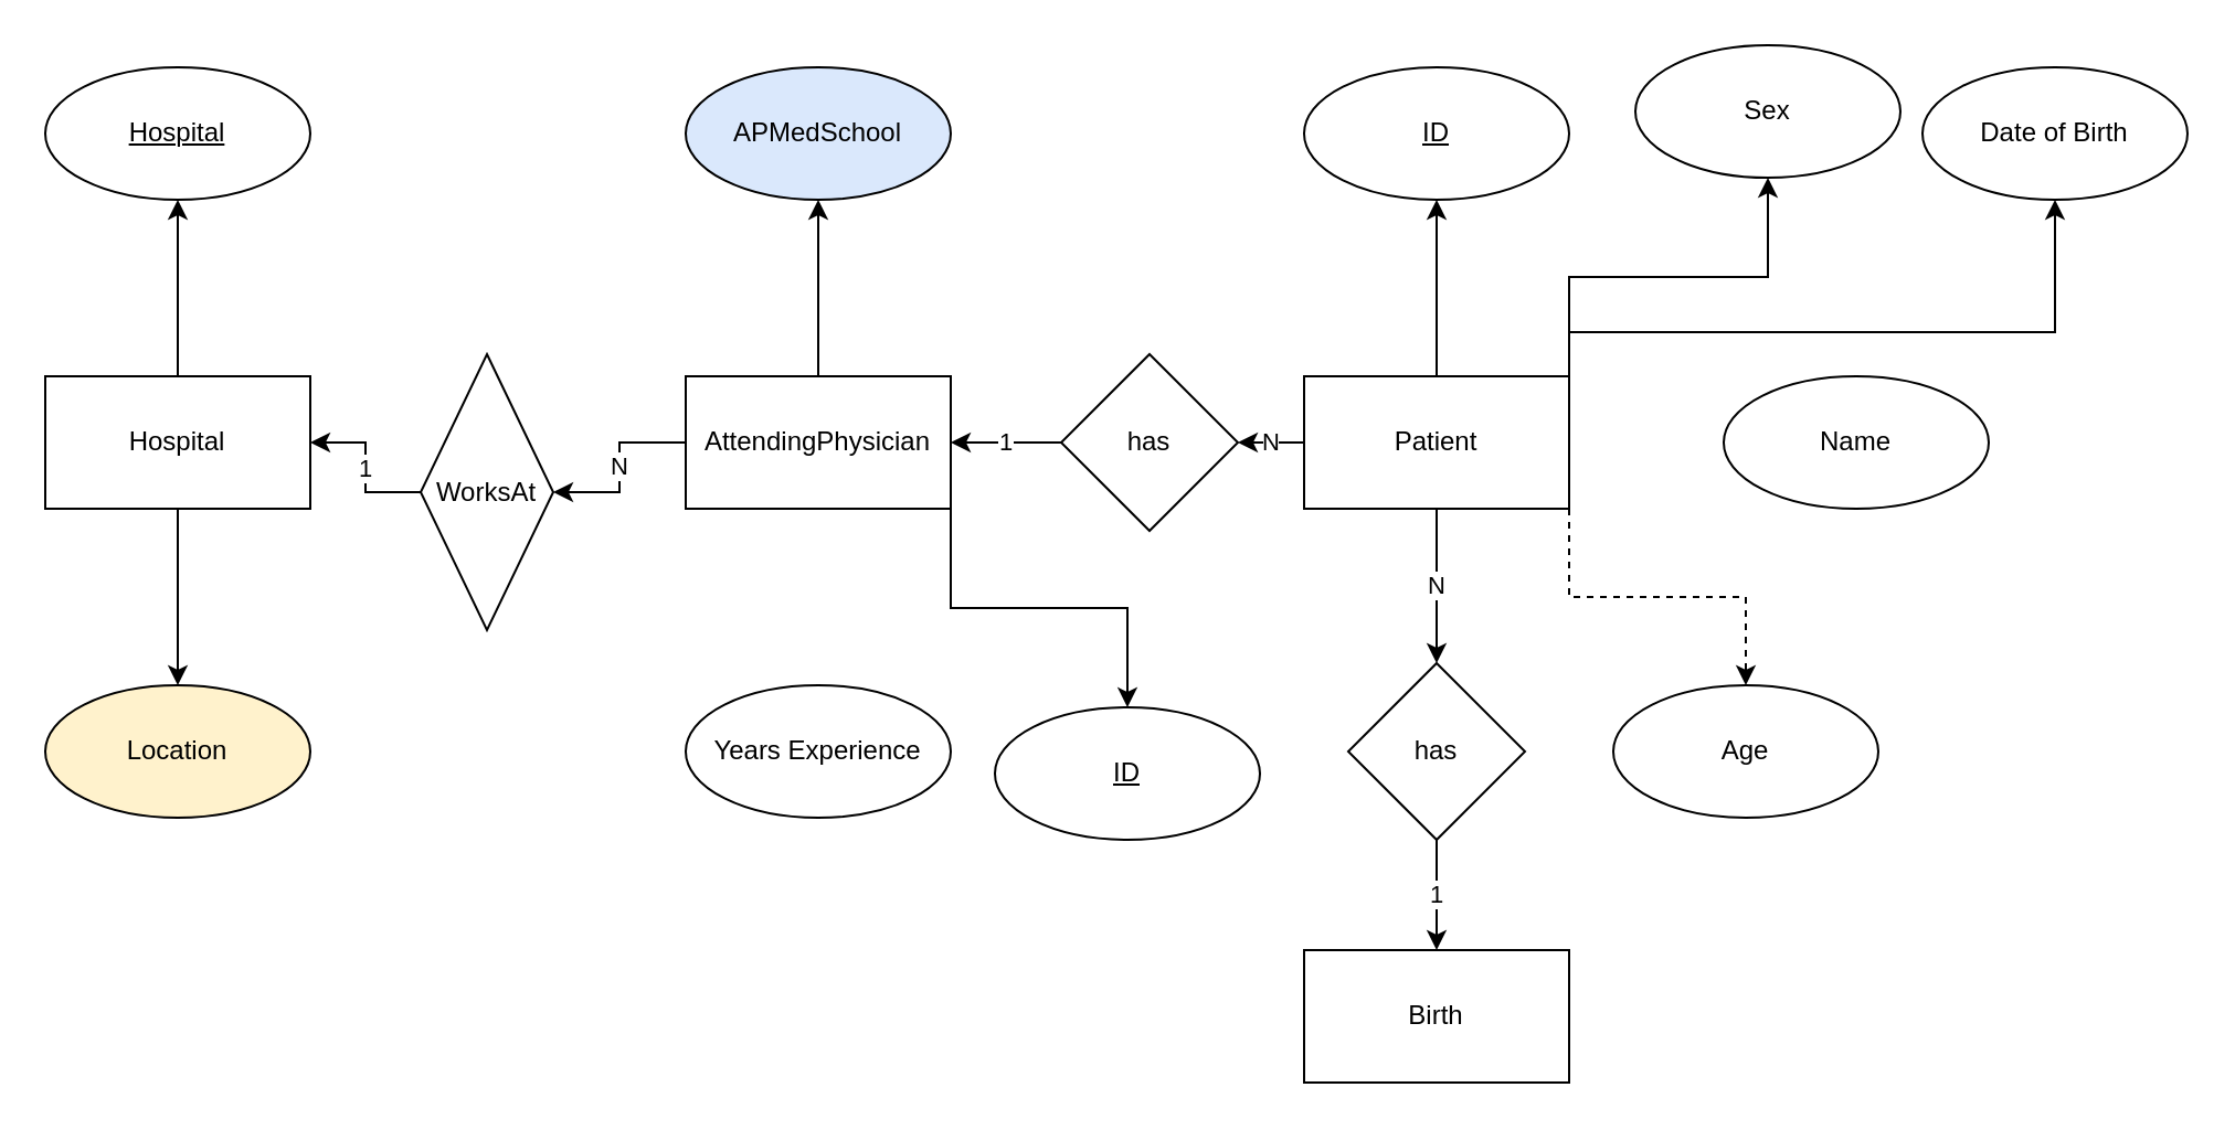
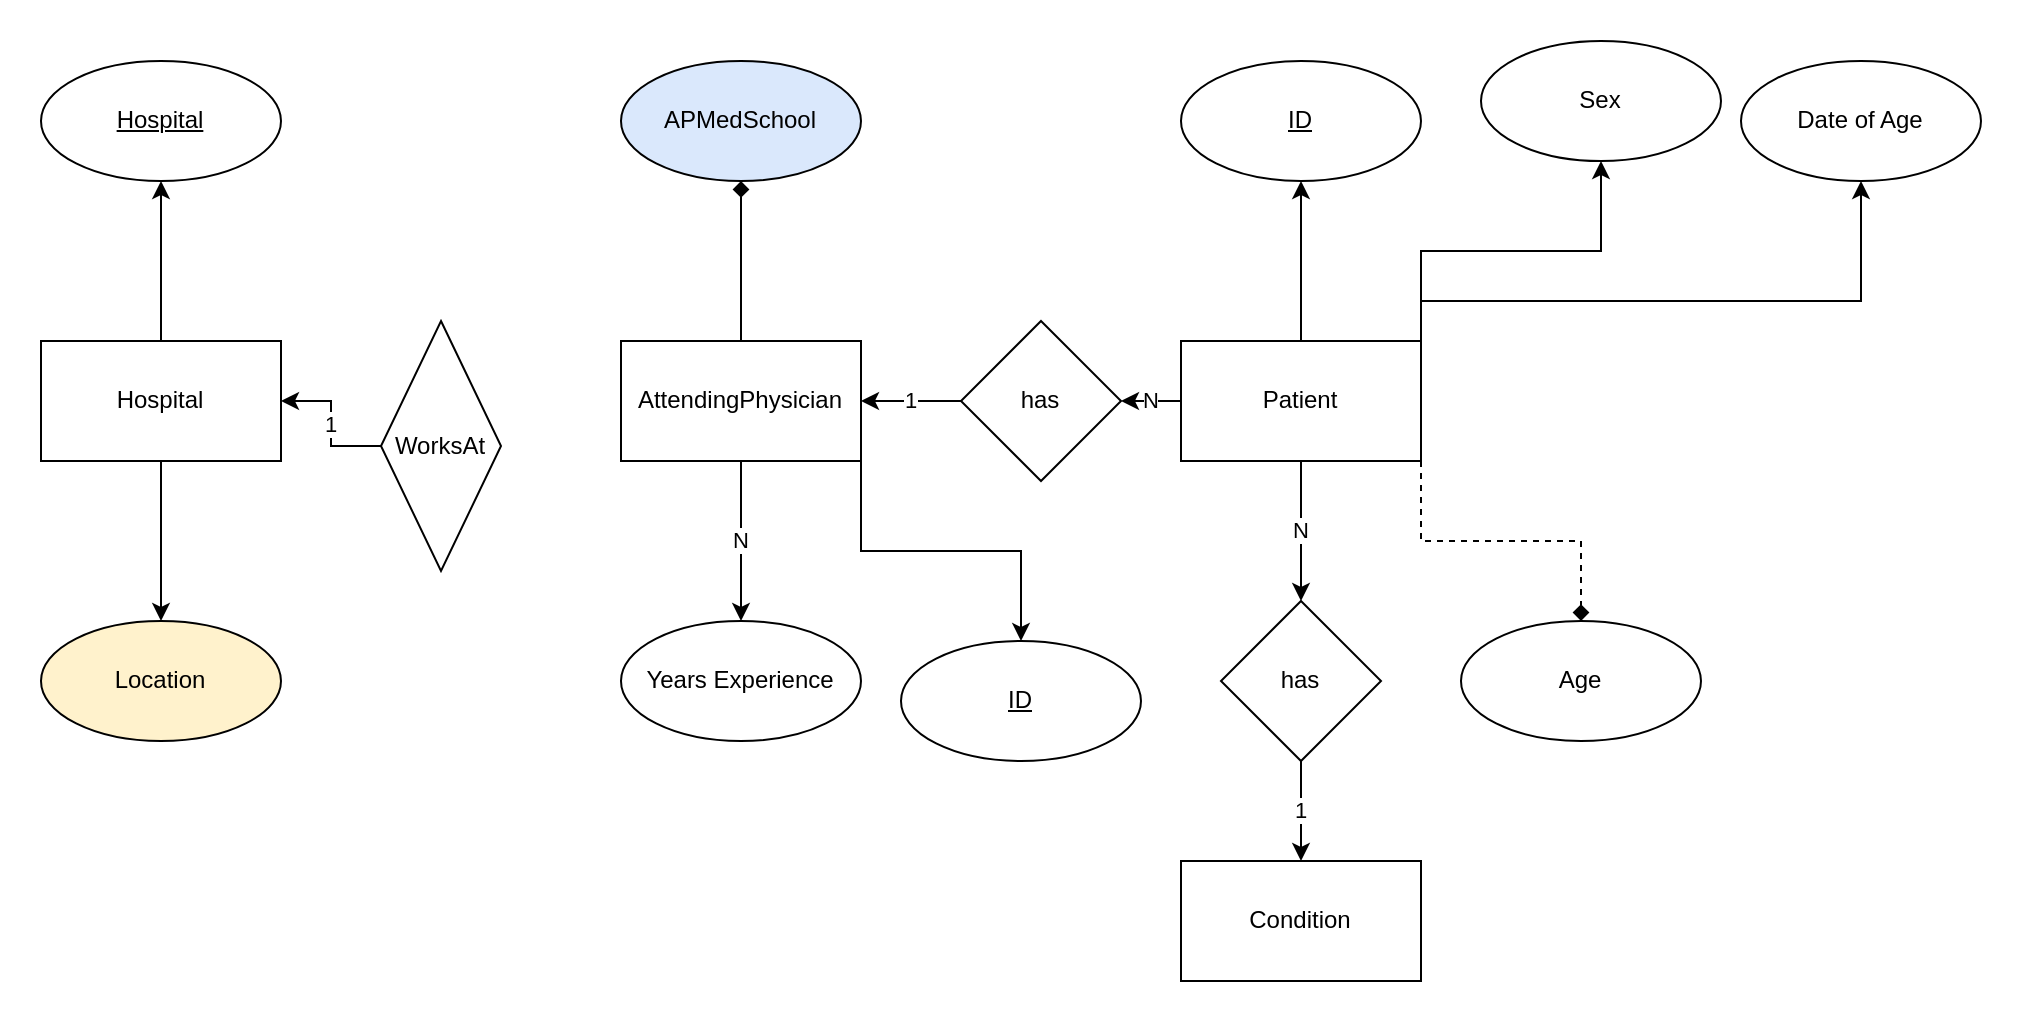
- <mxCell id="32" value="Date of Birth" style="ellipse;whiteSpace=wrap;html=1;" parent="1" vertex="1"><mxGeometry x="870" y="30" width="120" height="60" as="geometry" /></mxCell>
+ <mxCell id="32" value="Date of Age" style="ellipse;whiteSpace=wrap;html=1;" parent="1" vertex="1"><mxGeometry x="870" y="30" width="120" height="60" as="geometry" /></mxCell>
- <mxCell id="18" value="" style="edgeStyle=orthogonalEdgeStyle;rounded=0;orthogonalLoop=1;jettySize=auto;html=1;" parent="1" source="20" target="21" edge="1"><mxGeometry relative="1" as="geometry" /></mxCell>
+ <mxCell id="18" value="" style="edgeStyle=orthogonalEdgeStyle;rounded=0;orthogonalLoop=1;jettySize=auto;html=1;endArrow=diamond;" parent="1" source="20" target="21" edge="1"><mxGeometry relative="1" as="geometry" /></mxCell>
- <mxCell id="9" value="Name" style="ellipse;whiteSpace=wrap;html=1;" parent="1" vertex="1"><mxGeometry x="780" y="170" width="120" height="60" as="geometry" /></mxCell>
- <mxCell id="19" value="N" style="edgeStyle=orthogonalEdgeStyle;rounded=0;orthogonalLoop=1;jettySize=auto;html=1;" parent="1" source="20" target="24" edge="1"><mxGeometry relative="1" as="geometry" /></mxCell>
+ <mxCell id="19" value="N" style="edgeStyle=orthogonalEdgeStyle;rounded=0;orthogonalLoop=1;jettySize=auto;html=1;" parent="1" source="20" target="22" edge="1"><mxGeometry relative="1" as="geometry" /></mxCell>
- <mxCell id="14" style="edgeStyle=orthogonalEdgeStyle;rounded=0;orthogonalLoop=1;jettySize=auto;html=1;exitX=1;exitY=1;exitDx=0;exitDy=0;entryX=0.5;entryY=0;entryDx=0;entryDy=0;dashed=1;" parent="1" source="7" target="15" edge="1"><mxGeometry relative="1" as="geometry"><mxPoint x="660" y="290" as="targetPoint" /><mxPoint x="580" y="170" as="sourcePoint" /></mxGeometry></mxCell>
+ <mxCell id="14" style="edgeStyle=orthogonalEdgeStyle;rounded=0;orthogonalLoop=1;jettySize=auto;html=1;exitX=1;exitY=1;exitDx=0;exitDy=0;entryX=0.5;entryY=0;entryDx=0;entryDy=0;dashed=1;endArrow=diamond;" parent="1" source="7" target="15" edge="1"><mxGeometry relative="1" as="geometry"><mxPoint x="660" y="290" as="targetPoint" /><mxPoint x="580" y="170" as="sourcePoint" /></mxGeometry></mxCell>
- <mxCell id="12" value="Birth" style="whiteSpace=wrap;html=1;" parent="1" vertex="1"><mxGeometry x="590" y="430" width="120" height="60" as="geometry" /></mxCell>
+ <mxCell id="12" value="Condition" style="whiteSpace=wrap;html=1;" parent="1" vertex="1"><mxGeometry x="590" y="430" width="120" height="60" as="geometry" /></mxCell>
